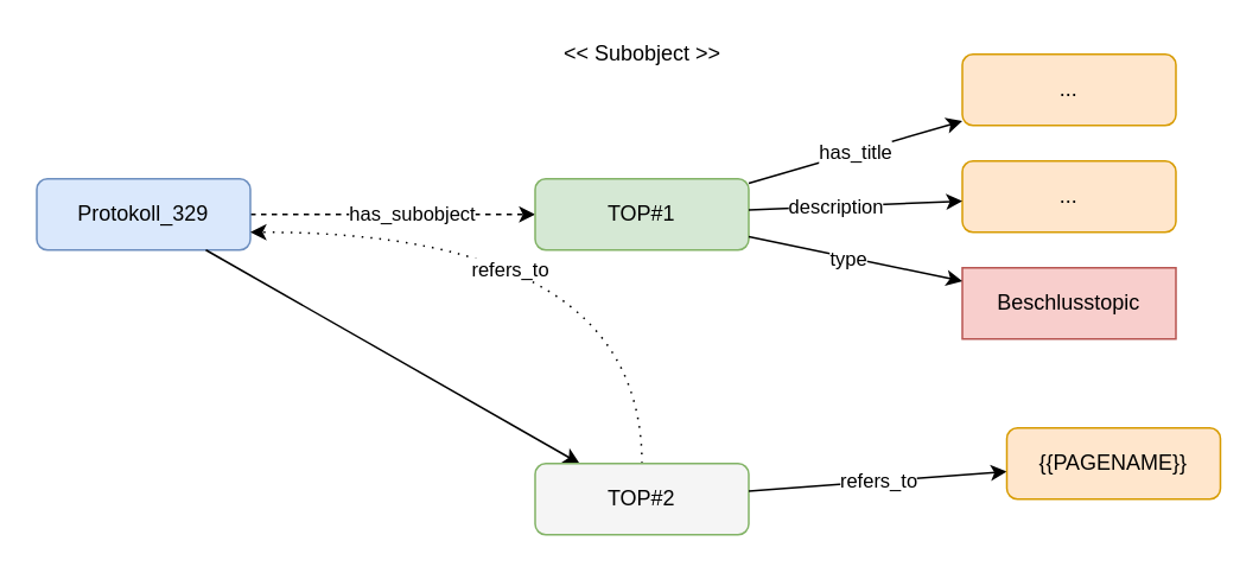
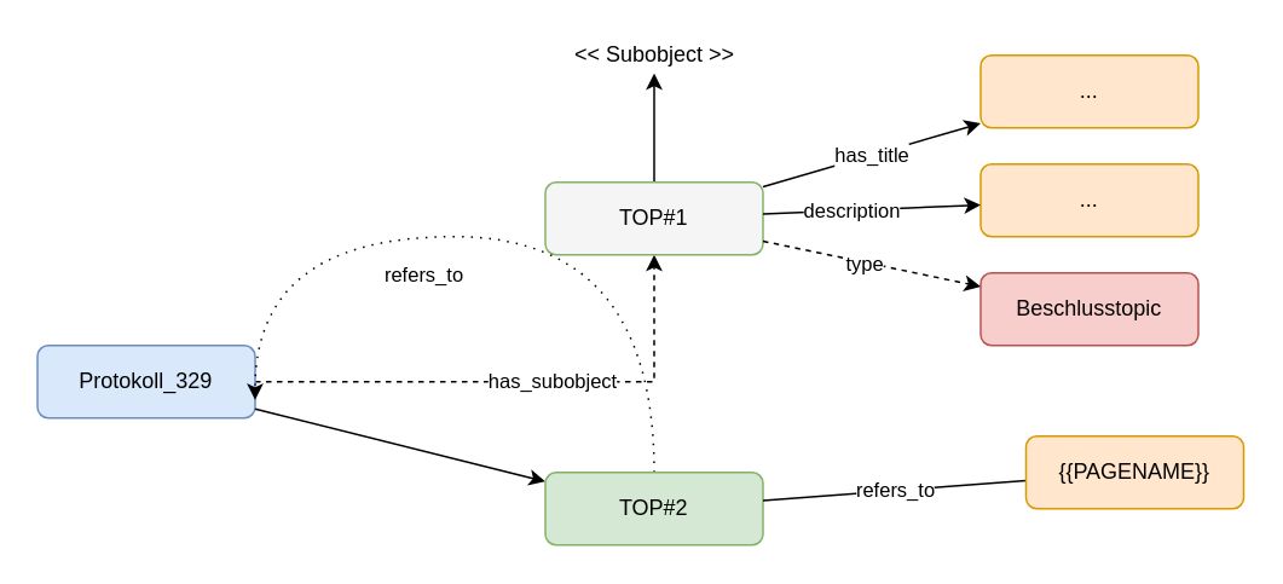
+ <mxCell id="6" style="edgeStyle=none;rounded=0;orthogonalLoop=1;jettySize=auto;html=1;" edge="1" parent="1" source="7" target="15"><mxGeometry relative="1" as="geometry" /></mxCell>
- <mxCell id="4" value="Protokoll_329" style="rounded=1;whiteSpace=wrap;html=1;fillColor=#dae8fc;strokeColor=#6c8ebf;" vertex="1" parent="1"><mxGeometry x="20" y="100" width="120" height="40" as="geometry" /></mxCell>
+ <mxCell id="4" value="Protokoll_329" style="rounded=1;whiteSpace=wrap;html=1;fillColor=#dae8fc;strokeColor=#6c8ebf;" vertex="1" parent="1"><mxGeometry x="20" y="190" width="120" height="40" as="geometry" /></mxCell>
- <mxCell id="7" value="TOP#1" style="rounded=1;whiteSpace=wrap;html=1;fillColor=#d5e8d4;strokeColor=#82b366;" vertex="1" parent="1"><mxGeometry x="300" y="100" width="120" height="40" as="geometry" /></mxCell>
+ <mxCell id="7" value="TOP#1" style="rounded=1;whiteSpace=wrap;html=1;fillColor=#f5f5f5;strokeColor=#82b366;" vertex="1" parent="1"><mxGeometry x="300" y="100" width="120" height="40" as="geometry" /></mxCell>
- <mxCell id="13" style="rounded=0;orthogonalLoop=1;jettySize=auto;html=1;" edge="1" parent="1" source="7" target="10"><mxGeometry relative="1" as="geometry"><mxPoint x="440" y="122.5" as="sourcePoint" /><mxPoint x="560" y="87.5" as="targetPoint" /></mxGeometry></mxCell>
+ <mxCell id="13" style="rounded=0;orthogonalLoop=1;jettySize=auto;html=1;dashed=1;" edge="1" parent="1" source="7" target="10"><mxGeometry relative="1" as="geometry"><mxPoint x="440" y="122.5" as="sourcePoint" /><mxPoint x="560" y="87.5" as="targetPoint" /></mxGeometry></mxCell>
- <mxCell id="10" value="Beschlusstopic" style="whiteSpace=wrap;html=1;fillColor=#f8cecc;strokeColor=#b85450;rounded=0;" vertex="1" parent="1"><mxGeometry x="540" y="150" width="120" height="40" as="geometry" /></mxCell>
+ <mxCell id="10" value="Beschlusstopic" style="rounded=1;whiteSpace=wrap;html=1;fillColor=#f8cecc;strokeColor=#b85450;" vertex="1" parent="1"><mxGeometry x="540" y="150" width="120" height="40" as="geometry" /></mxCell>
- <mxCell id="20" value="refers_to" style="rounded=0;orthogonalLoop=1;jettySize=auto;html=1;" edge="1" parent="1" target="21" source="19"><mxGeometry relative="1" as="geometry"><mxPoint x="460" y="352.5" as="sourcePoint" /></mxGeometry></mxCell>
+ <mxCell id="20" value="refers_to" style="rounded=0;orthogonalLoop=1;jettySize=auto;html=1;endArrow=none;" edge="1" parent="1" target="21" source="19"><mxGeometry relative="1" as="geometry"><mxPoint x="460" y="352.5" as="sourcePoint" /></mxGeometry></mxCell>
- <mxCell id="19" value="TOP#2" style="rounded=1;whiteSpace=wrap;html=1;fillColor=#f5f5f5;strokeColor=#82b366;" vertex="1" parent="1"><mxGeometry x="300" y="260" width="120" height="40" as="geometry" /></mxCell>
+ <mxCell id="19" value="TOP#2" style="rounded=1;whiteSpace=wrap;html=1;fillColor=#d5e8d4;strokeColor=#82b366;" vertex="1" parent="1"><mxGeometry x="300" y="260" width="120" height="40" as="geometry" /></mxCell>
